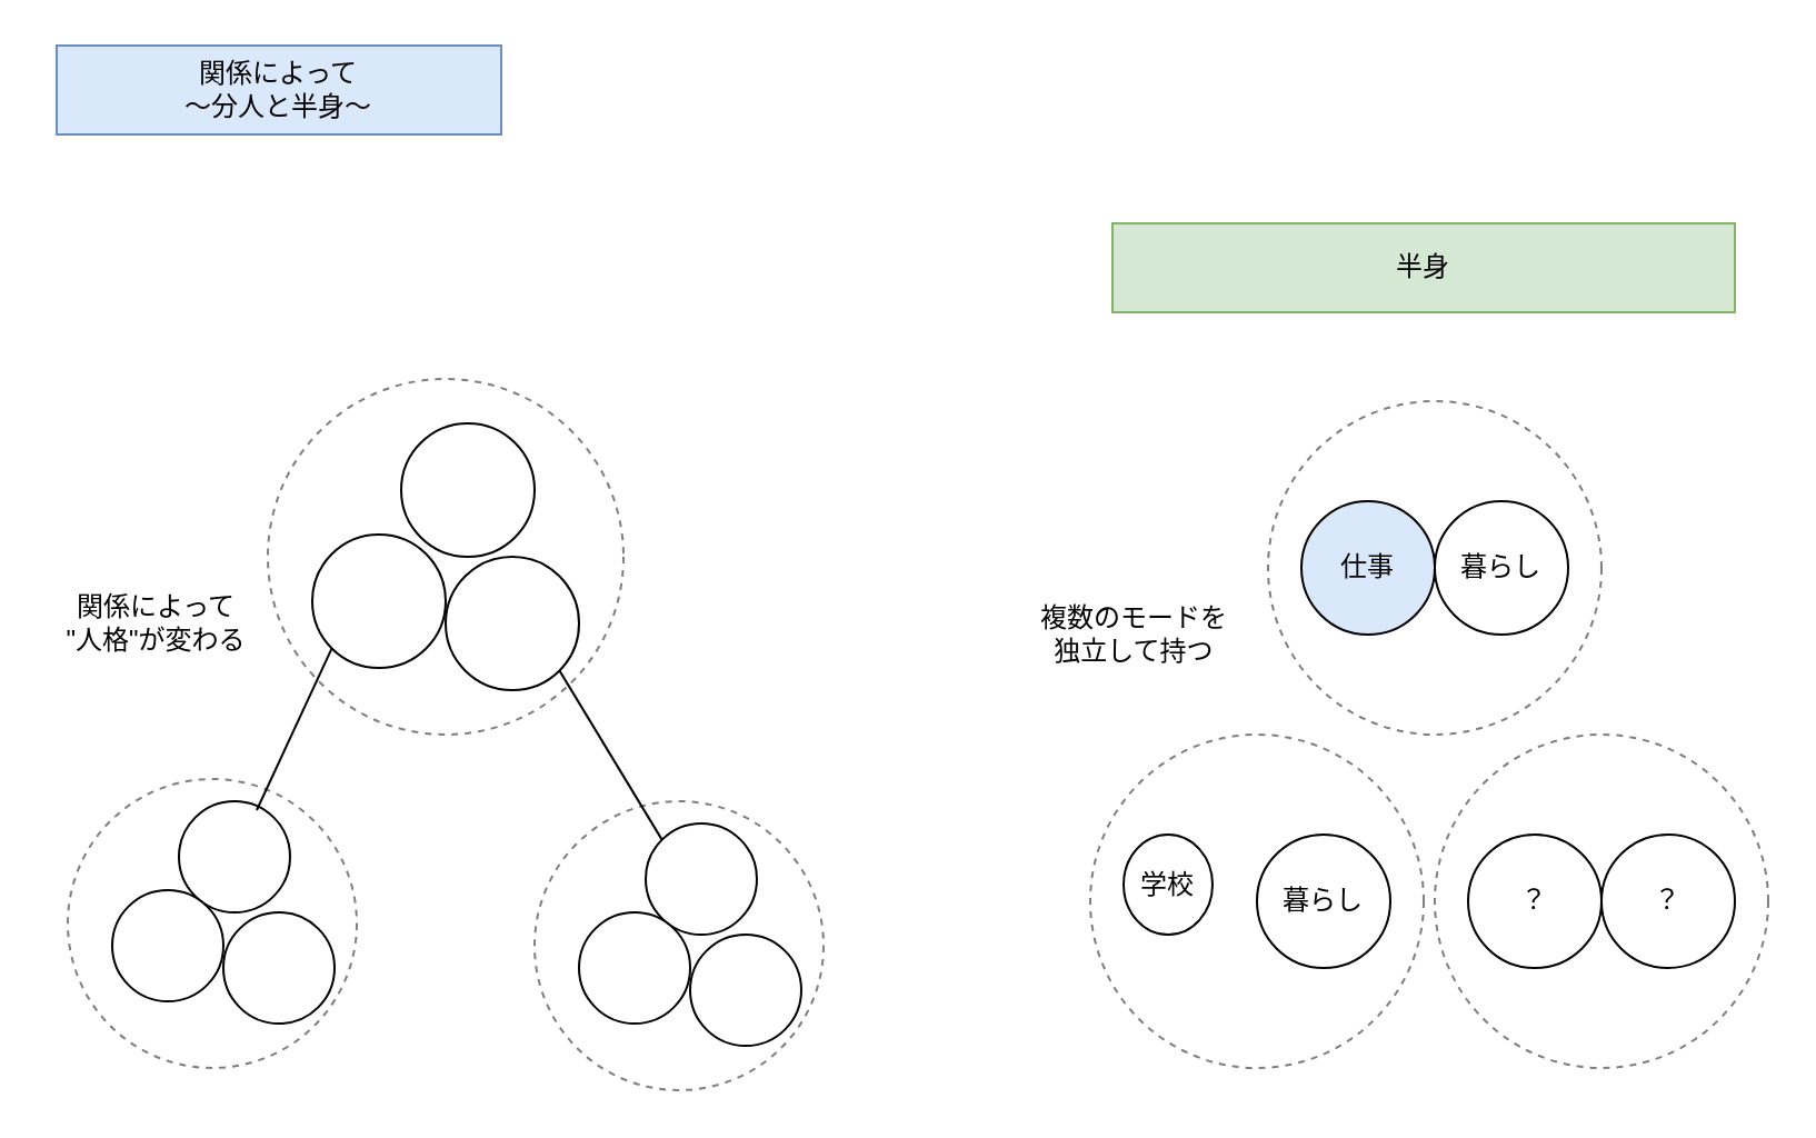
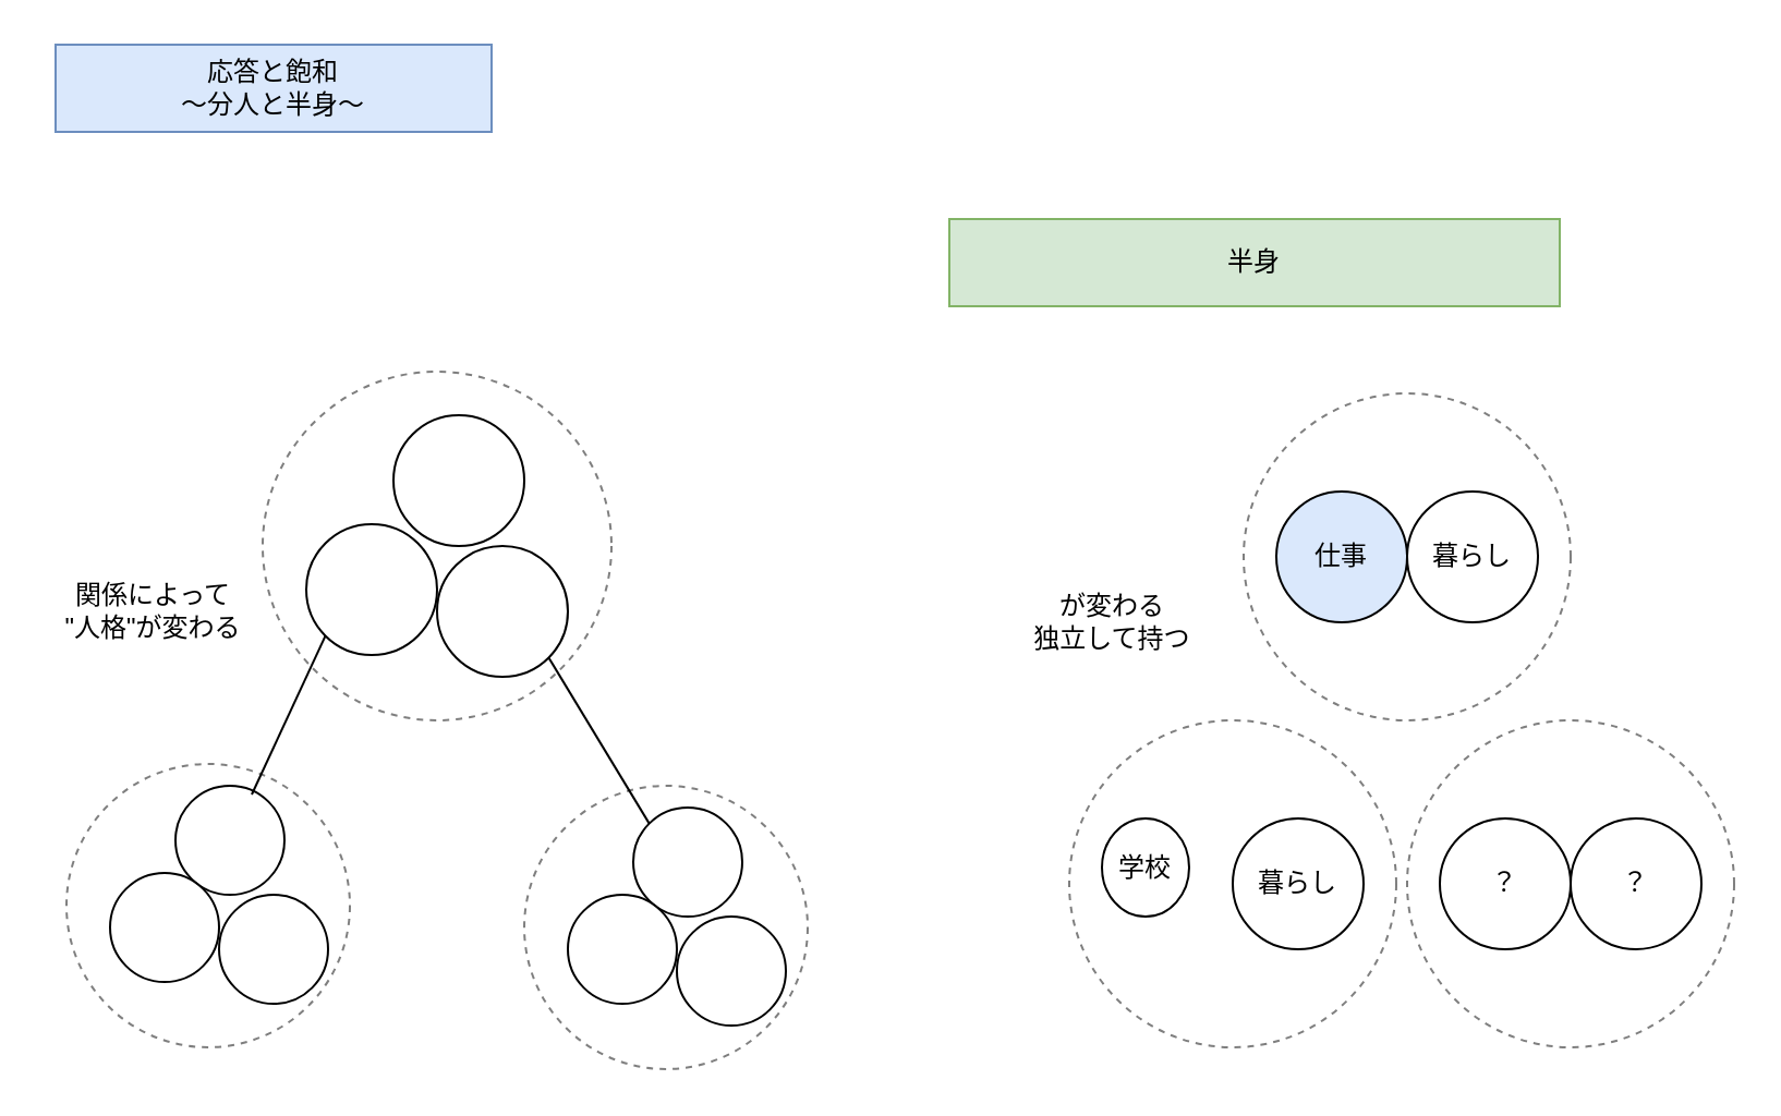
- <mxCell id="3" value="関係によって&lt;div&gt;～分人と半身～&lt;/div&gt;" style="text;html=1;align=center;verticalAlign=middle;whiteSpace=wrap;rounded=0;fillColor=#dae8fc;strokeColor=#6c8ebf;" parent="1" vertex="1"><mxGeometry x="25" y="20" width="200" height="40" as="geometry" /></mxCell>
+ <mxCell id="3" value="応答と飽和&lt;div&gt;～分人と半身～&lt;/div&gt;" style="text;html=1;align=center;verticalAlign=middle;whiteSpace=wrap;rounded=0;fillColor=#dae8fc;strokeColor=#6c8ebf;" parent="1" vertex="1"><mxGeometry x="25" y="20" width="200" height="40" as="geometry" /></mxCell>
- <mxCell id="5" value="半身" style="text;html=1;align=center;verticalAlign=middle;whiteSpace=wrap;rounded=0;fillColor=#d5e8d4;strokeColor=#82b366;" parent="1" vertex="1"><mxGeometry x="500" y="100" width="280" height="40" as="geometry" /></mxCell>
+ <mxCell id="5" value="半身" style="text;html=1;align=center;verticalAlign=middle;whiteSpace=wrap;rounded=0;fillColor=#d5e8d4;strokeColor=#82b366;" parent="1" vertex="1"><mxGeometry x="435" y="100" width="280" height="40" as="geometry" /></mxCell>
- <mxCell id="28" value="複数のモードを&lt;div&gt;独立して持つ&lt;/div&gt;" style="text;html=1;align=center;verticalAlign=middle;whiteSpace=wrap;rounded=0;" vertex="1" parent="1"><mxGeometry x="460" y="260" width="100" height="50" as="geometry" /></mxCell>
+ <mxCell id="28" value="が変わる&lt;div&gt;独立して持つ&lt;/div&gt;" style="text;html=1;align=center;verticalAlign=middle;whiteSpace=wrap;rounded=0;" vertex="1" parent="1"><mxGeometry x="460" y="260" width="100" height="50" as="geometry" /></mxCell>
